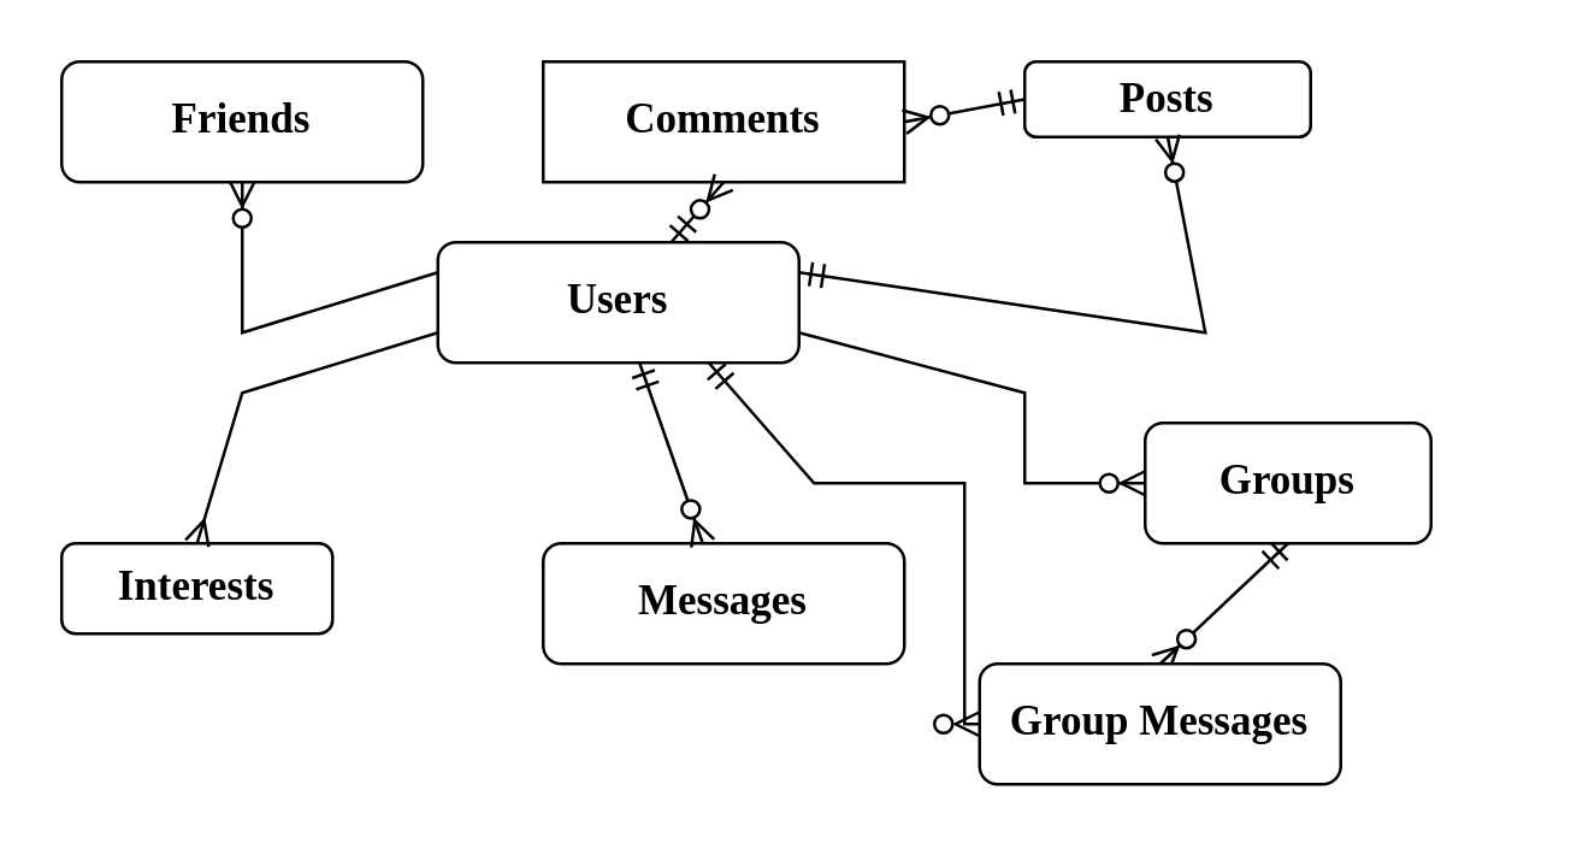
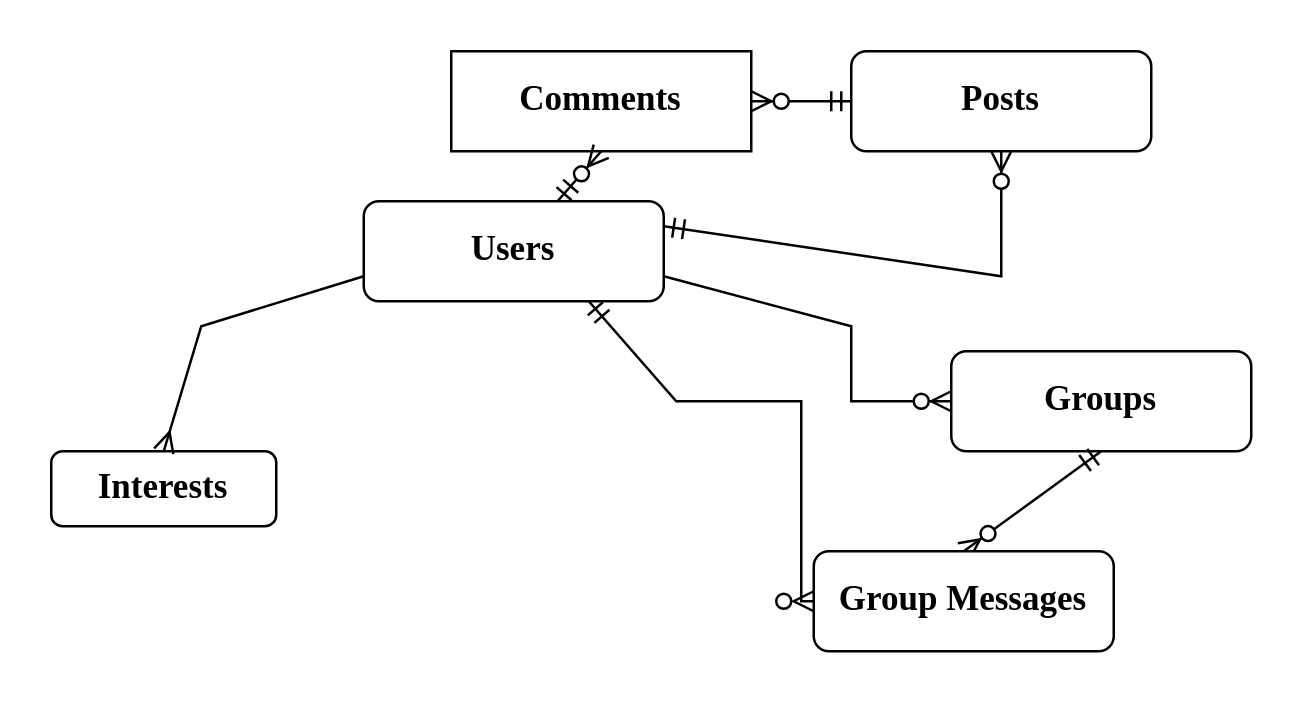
- <mxCell id="10" value="Posts" style="rounded=1;whiteSpace=wrap;html=1;fontStyle=1;fontFamily=Times New Roman;fontSize=14;" vertex="1" parent="1"><mxGeometry x="340" y="20" width="95" height="25" as="geometry" /></mxCell>
+ <mxCell id="10" value="Posts" style="rounded=1;whiteSpace=wrap;html=1;fontStyle=1;fontFamily=Times New Roman;fontSize=14;" vertex="1" parent="1"><mxGeometry x="340" y="20" width="120" height="40" as="geometry" /></mxCell>
- <mxCell id="6" value="Friends" style="rounded=1;whiteSpace=wrap;html=1;fontStyle=1;fontFamily=Times New Roman;fontSize=14;" vertex="1" parent="1"><mxGeometry x="20" y="20" width="120" height="40" as="geometry" /></mxCell>
- <mxCell id="7" value="" style="endArrow=ERzeroToMany;html=1;rounded=0;exitX=0;exitY=0.25;exitDx=0;exitDy=0;entryX=0.5;entryY=1;entryDx=0;entryDy=0;" edge="1" parent="1" source="2" target="6"><mxGeometry width="50" height="50" relative="1" as="geometry"><mxPoint x="250" y="160" as="sourcePoint" /><mxPoint x="250" y="230" as="targetPoint" /><Array as="points"><mxPoint x="80" y="110" /></Array></mxGeometry></mxCell>
- <mxCell id="17" value="" style="endArrow=ERzeroToMany;startArrow=ERmandOne;html=1;rounded=0;" edge="1" parent="1" source="2" target="5"><mxGeometry width="50" height="50" relative="1" as="geometry"><mxPoint x="239.66" y="140" as="sourcePoint" /><mxPoint x="239.66" y="180" as="targetPoint" /></mxGeometry></mxCell>
- <mxCell id="4" value="Groups" style="rounded=1;whiteSpace=wrap;html=1;fontStyle=1;fontFamily=Times New Roman;fontSize=14;" vertex="1" parent="1"><mxGeometry x="380" y="140" width="95" height="40" as="geometry" /></mxCell>
+ <mxCell id="4" value="Groups" style="rounded=1;whiteSpace=wrap;html=1;fontStyle=1;fontFamily=Times New Roman;fontSize=14;" vertex="1" parent="1"><mxGeometry x="380" y="140" width="120" height="40" as="geometry" /></mxCell>
- <mxCell id="5" value="Messa&lt;span style=&quot;background-color: transparent; color: light-dark(rgb(0, 0, 0), rgb(255, 255, 255));&quot;&gt;ges&lt;/span&gt;" style="rounded=1;whiteSpace=wrap;html=1;fontStyle=1;fontFamily=Times New Roman;fontSize=14;direction=west;" vertex="1" parent="1"><mxGeometry x="180" y="180" width="120" height="40" as="geometry" /></mxCell>
